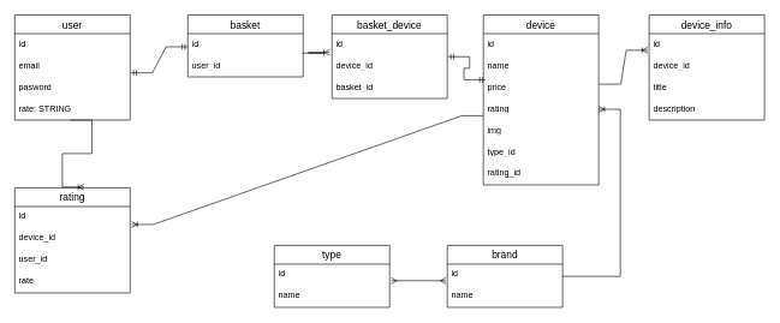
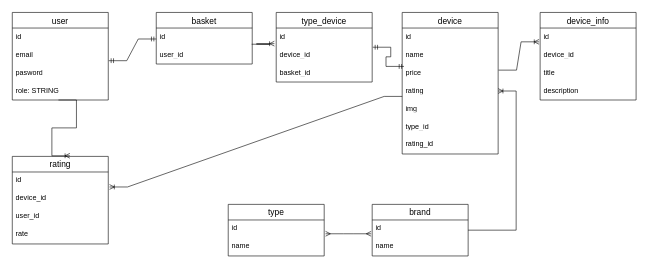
- <mxCell id="33" value="basket_device" style="swimlane;fontStyle=0;childLayout=stackLayout;horizontal=1;startSize=26;horizontalStack=0;resizeParent=1;resizeParentMax=0;resizeLast=0;collapsible=1;marginBottom=0;align=center;fontSize=14;" parent="1" vertex="1"><mxGeometry x="460" y="20" width="160" height="116" as="geometry" /></mxCell>
+ <mxCell id="33" value="type_device" style="swimlane;fontStyle=0;childLayout=stackLayout;horizontal=1;startSize=26;horizontalStack=0;resizeParent=1;resizeParentMax=0;resizeLast=0;collapsible=1;marginBottom=0;align=center;fontSize=14;" parent="1" vertex="1"><mxGeometry x="460" y="20" width="160" height="116" as="geometry" /></mxCell>
- <mxCell id="6" value="rate: STRING" style="text;strokeColor=none;fillColor=none;spacingLeft=4;spacingRight=4;overflow=hidden;rotatable=0;points=[[0,0.5],[1,0.5]];portConstraint=eastwest;fontSize=12;whiteSpace=wrap;html=1;" parent="2" vertex="1"><mxGeometry y="116" width="160" height="30" as="geometry" /></mxCell>
+ <mxCell id="6" value="role: STRING" style="text;strokeColor=none;fillColor=none;spacingLeft=4;spacingRight=4;overflow=hidden;rotatable=0;points=[[0,0.5],[1,0.5]];portConstraint=eastwest;fontSize=12;whiteSpace=wrap;html=1;" parent="2" vertex="1"><mxGeometry y="116" width="160" height="30" as="geometry" /></mxCell>
